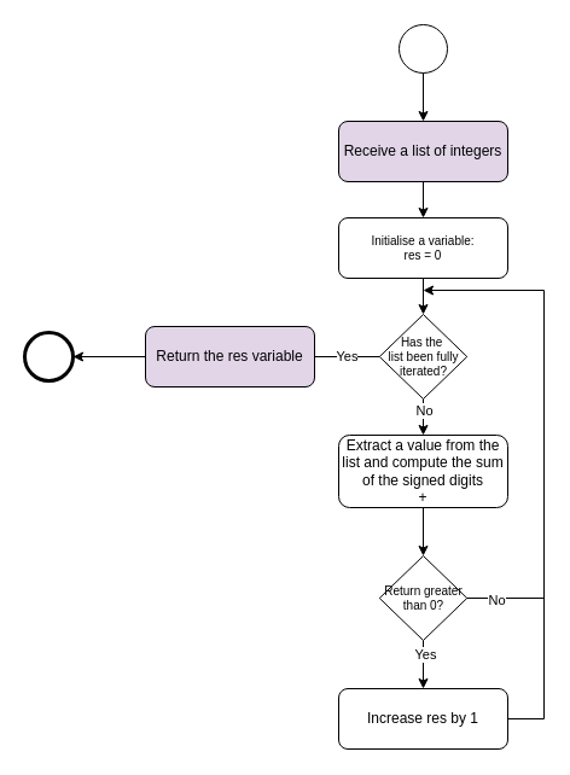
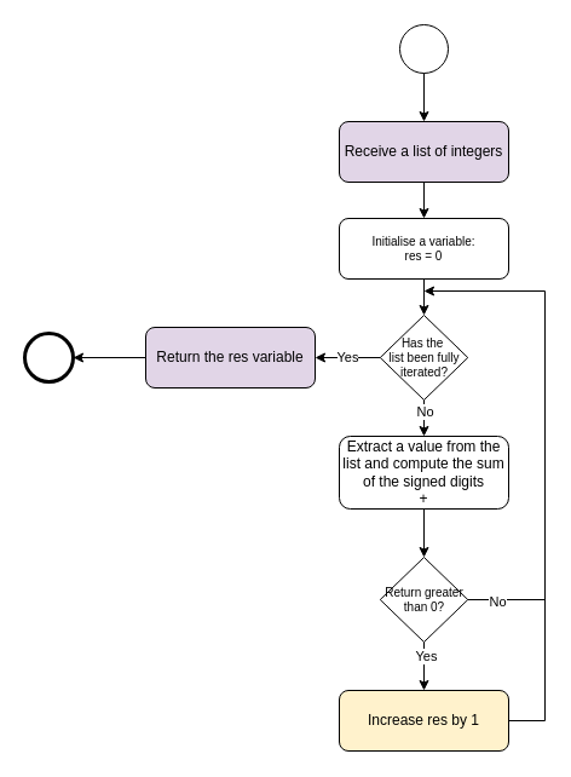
- <mxCell id="9" value="Yes" style="endArrow=none;html=1;rounded=0;entryX=1;entryY=0.5;entryDx=0;entryDy=0;exitX=0;exitY=0.5;exitDx=0;exitDy=0;" parent="1" source="10" target="22" edge="1"><mxGeometry width="50" height="50" relative="1" as="geometry"><mxPoint x="180" y="330" as="sourcePoint" /><mxPoint x="360" y="380" as="targetPoint" /></mxGeometry></mxCell>
+ <mxCell id="9" value="Yes" style="endArrow=classic;html=1;rounded=0;entryX=1;entryY=0.5;entryDx=0;entryDy=0;exitX=0;exitY=0.5;exitDx=0;exitDy=0;" parent="1" source="10" target="22" edge="1"><mxGeometry width="50" height="50" relative="1" as="geometry"><mxPoint x="180" y="330" as="sourcePoint" /><mxPoint x="360" y="380" as="targetPoint" /></mxGeometry></mxCell>
- <mxCell id="18" value="Increase res by 1" style="rounded=1;whiteSpace=wrap;html=1;" parent="1" vertex="1"><mxGeometry x="280" y="570" width="140" height="50" as="geometry" /></mxCell>
+ <mxCell id="18" value="Increase res by 1" style="rounded=1;whiteSpace=wrap;html=1;fillColor=#fff2cc;" parent="1" vertex="1"><mxGeometry x="280" y="570" width="140" height="50" as="geometry" /></mxCell>
